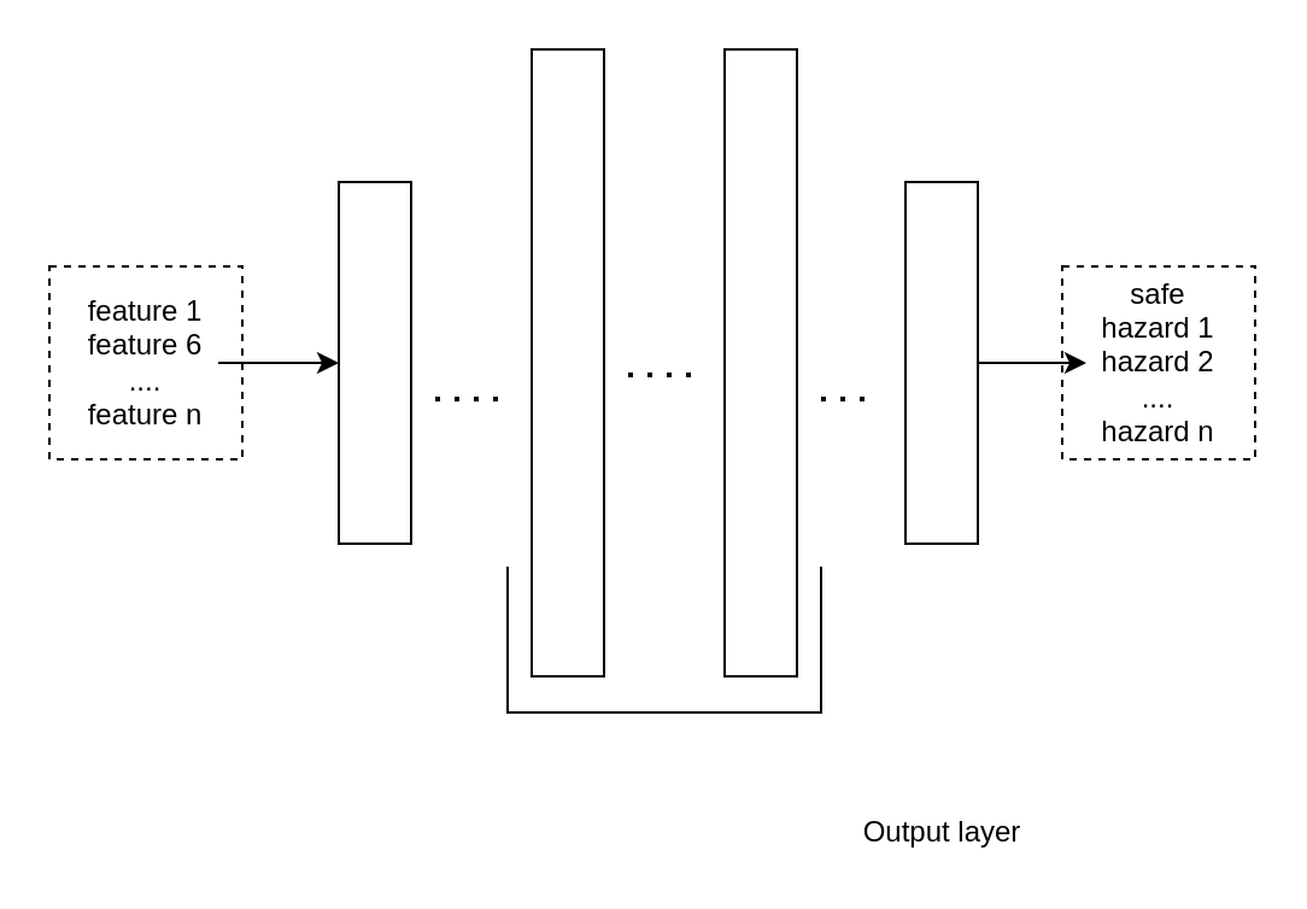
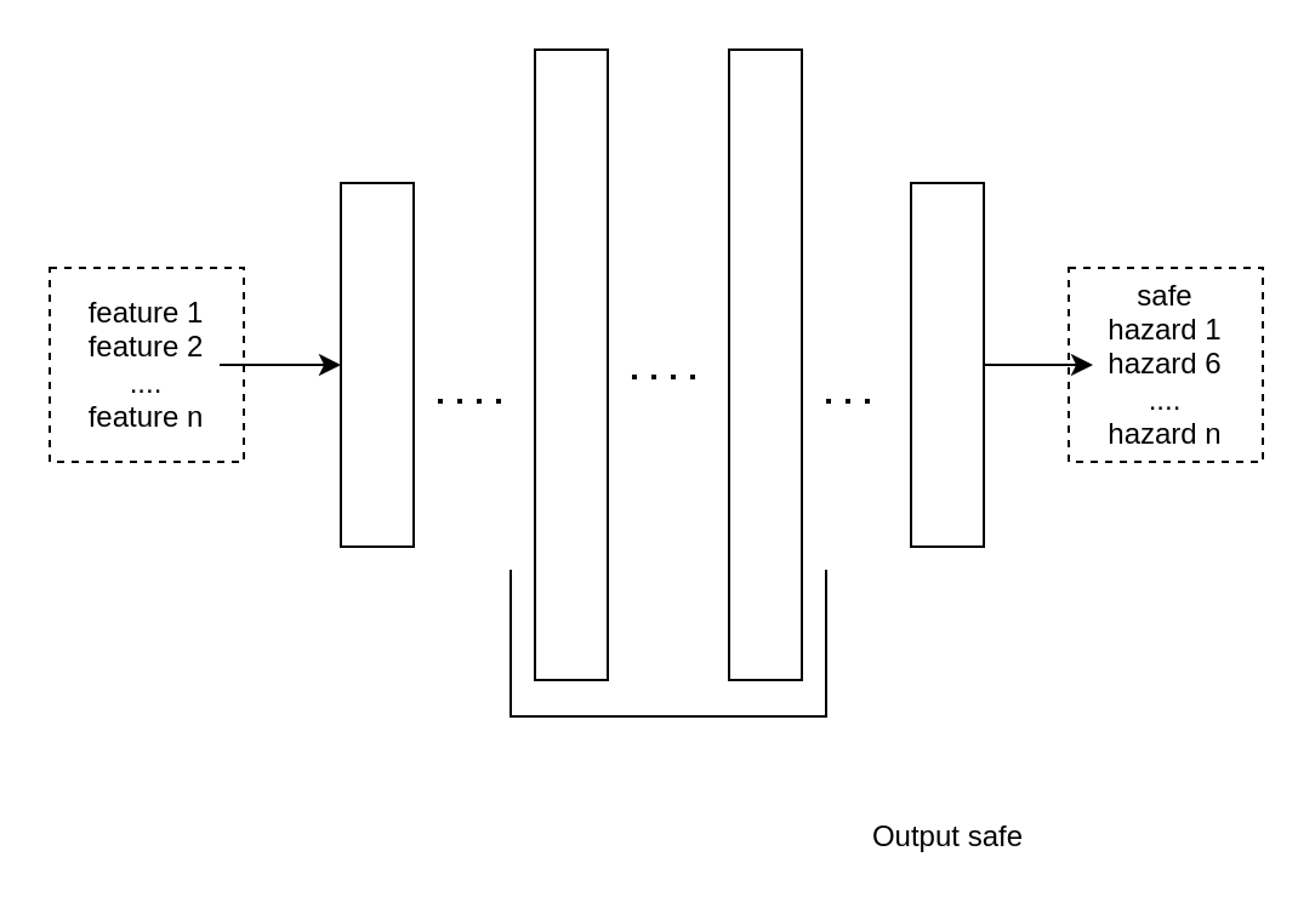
- <mxCell id="12" value="feature 1&lt;br&gt;feature 6&lt;br&gt;....&lt;br&gt;feature n" style="text;html=1;strokeColor=none;fillColor=none;align=center;verticalAlign=middle;whiteSpace=wrap;rounded=0;" parent="1" vertex="1"><mxGeometry x="30" y="140" width="60" height="20" as="geometry" /></mxCell>
+ <mxCell id="12" value="feature 1&lt;br&gt;feature 2&lt;br&gt;....&lt;br&gt;feature n" style="text;html=1;strokeColor=none;fillColor=none;align=center;verticalAlign=middle;whiteSpace=wrap;rounded=0;" parent="1" vertex="1"><mxGeometry x="30" y="140" width="60" height="20" as="geometry" /></mxCell>
- <mxCell id="13" value="safe&lt;br&gt;hazard 1&lt;br&gt;hazard 2&lt;br&gt;....&lt;br&gt;hazard n" style="text;html=1;strokeColor=none;fillColor=none;align=center;verticalAlign=middle;whiteSpace=wrap;rounded=0;" parent="1" vertex="1"><mxGeometry x="450" y="140" width="60" height="20" as="geometry" /></mxCell>
+ <mxCell id="13" value="safe&lt;br&gt;hazard 1&lt;br&gt;hazard 6&lt;br&gt;....&lt;br&gt;hazard n" style="text;html=1;strokeColor=none;fillColor=none;align=center;verticalAlign=middle;whiteSpace=wrap;rounded=0;" parent="1" vertex="1"><mxGeometry x="450" y="140" width="60" height="20" as="geometry" /></mxCell>
- <mxCell id="16" value="Output layer" style="text;html=1;strokeColor=none;fillColor=none;align=center;verticalAlign=middle;whiteSpace=wrap;rounded=0;dashed=1;" parent="1" vertex="1"><mxGeometry x="353.75" y="335" width="72.5" height="20" as="geometry" /></mxCell>
+ <mxCell id="16" value="Output safe" style="text;html=1;strokeColor=none;fillColor=none;align=center;verticalAlign=middle;whiteSpace=wrap;rounded=0;dashed=1;" parent="1" vertex="1"><mxGeometry x="353.75" y="335" width="72.5" height="20" as="geometry" /></mxCell>
